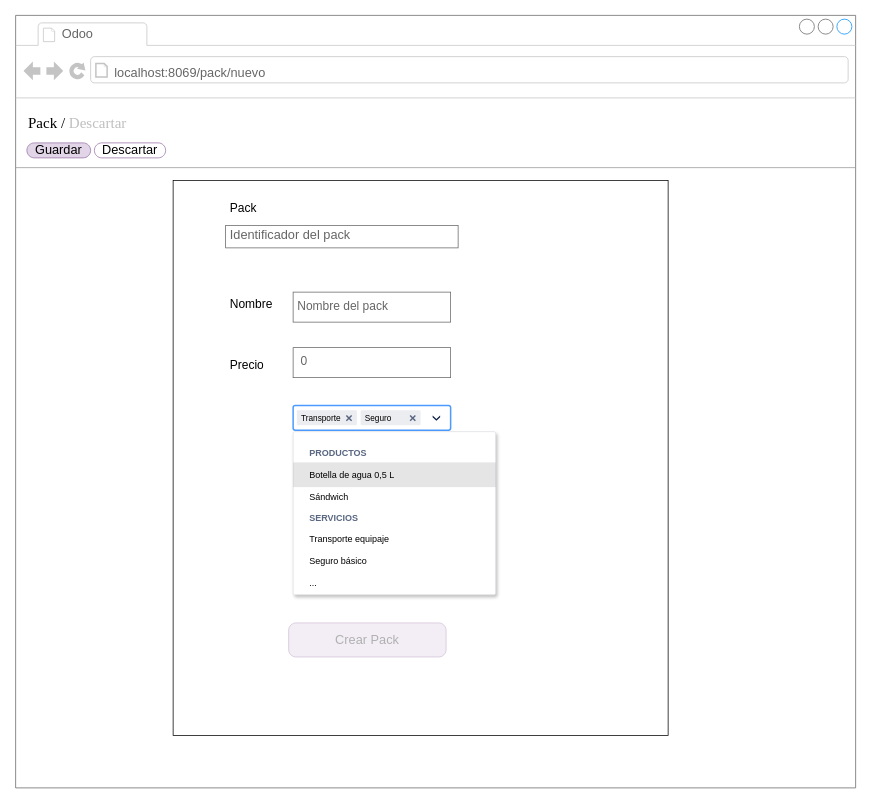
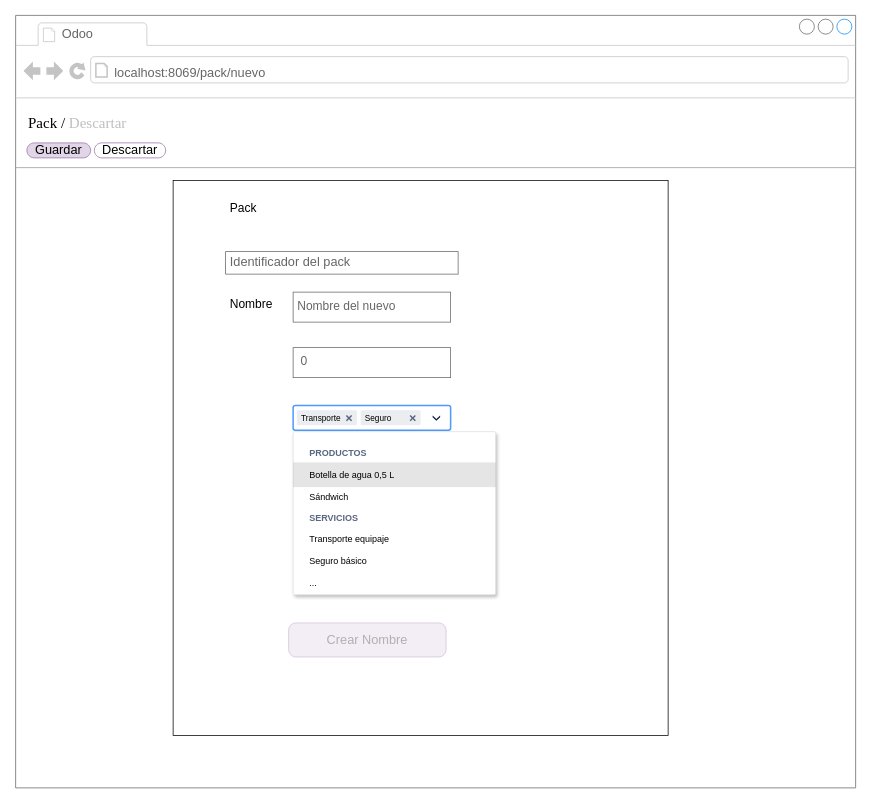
- <mxCell id="11" value="Identificador del pack" style="strokeWidth=1;shadow=0;dashed=0;align=center;html=1;shape=mxgraph.mockup.text.textBox;fontColor=#666666;align=left;fontSize=17;spacingLeft=4;spacingTop=-3;whiteSpace=wrap;strokeColor=#666666;mainText=" parent="2" vertex="1"><mxGeometry x="280" y="280" width="310" height="30" as="geometry" /></mxCell>
+ <mxCell id="11" value="Identificador del pack" style="strokeWidth=1;shadow=0;dashed=0;align=center;html=1;shape=mxgraph.mockup.text.textBox;fontColor=#666666;align=left;fontSize=17;spacingLeft=4;spacingTop=-3;whiteSpace=wrap;strokeColor=#666666;mainText=" parent="2" vertex="1"><mxGeometry x="280" y="315" width="310" height="30" as="geometry" /></mxCell>
- <mxCell id="13" value="&lt;font style=&quot;font-size: 16px;&quot;&gt;Nombre del pack&lt;/font&gt;" style="strokeWidth=1;shadow=0;dashed=0;align=center;html=1;shape=mxgraph.mockup.text.textBox;fontColor=#666666;align=left;fontSize=17;spacingLeft=4;spacingTop=-3;whiteSpace=wrap;strokeColor=#666666;mainText=" parent="2" vertex="1"><mxGeometry x="370" y="369" width="210" height="40" as="geometry" /></mxCell>
+ <mxCell id="13" value="&lt;font style=&quot;font-size: 16px;&quot;&gt;Nombre del nuevo&lt;/font&gt;" style="strokeWidth=1;shadow=0;dashed=0;align=center;html=1;shape=mxgraph.mockup.text.textBox;fontColor=#666666;align=left;fontSize=17;spacingLeft=4;spacingTop=-3;whiteSpace=wrap;strokeColor=#666666;mainText=" parent="2" vertex="1"><mxGeometry x="370" y="369" width="210" height="40" as="geometry" /></mxCell>
- <mxCell id="15" value="&lt;span style=&quot;font-size: 16px;&quot;&gt;Precio&lt;/span&gt;" style="text;strokeColor=none;fillColor=none;align=left;verticalAlign=top;spacingLeft=4;spacingRight=4;overflow=hidden;rotatable=0;points=[[0,0.5],[1,0.5]];portConstraint=eastwest;whiteSpace=wrap;html=1;" vertex="1" parent="2"><mxGeometry x="280" y="450" width="90" height="26" as="geometry" /></mxCell>
- <mxCell id="14" value="&lt;font style=&quot;color: light-dark(rgb(176, 176, 176), rgb(237, 237, 237));&quot;&gt;Crear Pack&lt;/font&gt;" style="strokeWidth=1;shadow=0;dashed=0;align=center;html=1;shape=mxgraph.mockup.buttons.button;strokeColor=#9673a6;mainText=;buttonStyle=round;fontSize=17;fontStyle=0;fillColor=#e1d5e7;whiteSpace=wrap;rounded=0;labelBackgroundColor=none;opacity=40;" parent="2" vertex="1"><mxGeometry x="364" y="810" width="210" height="45.5" as="geometry" /></mxCell>
+ <mxCell id="14" value="&lt;font style=&quot;color: light-dark(rgb(176, 176, 176), rgb(237, 237, 237));&quot;&gt;Crear Nombre&lt;/font&gt;" style="strokeWidth=1;shadow=0;dashed=0;align=center;html=1;shape=mxgraph.mockup.buttons.button;strokeColor=#9673a6;mainText=;buttonStyle=round;fontSize=17;fontStyle=0;fillColor=#e1d5e7;whiteSpace=wrap;rounded=0;labelBackgroundColor=none;opacity=40;" parent="2" vertex="1"><mxGeometry x="364" y="810" width="210" height="45.5" as="geometry" /></mxCell>
